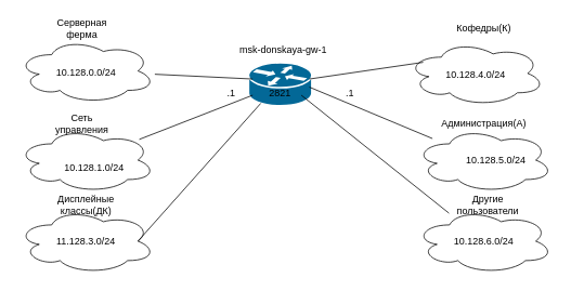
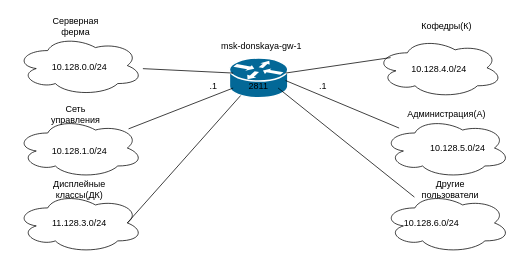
- <mxCell id="3" value="2821" style="text;html=1;strokeColor=none;fillColor=none;align=center;verticalAlign=middle;whiteSpace=wrap;rounded=0;" parent="1" vertex="1"><mxGeometry x="314" y="100" width="60" height="30" as="geometry" /></mxCell>
+ <mxCell id="3" value="2811" style="text;html=1;strokeColor=none;fillColor=none;align=center;verticalAlign=middle;whiteSpace=wrap;rounded=0;" parent="1" vertex="1"><mxGeometry x="314" y="100" width="60" height="30" as="geometry" /></mxCell>
- <mxCell id="12" value="10.128.1.0/24" style="text;html=1;strokeColor=none;fillColor=none;align=center;verticalAlign=middle;whiteSpace=wrap;rounded=0;" parent="1" vertex="1"><mxGeometry x="85" y="192" width="60" height="30" as="geometry" /></mxCell>
+ <mxCell id="12" value="10.128.1.0/24" style="text;html=1;strokeColor=none;fillColor=none;align=center;verticalAlign=middle;whiteSpace=wrap;rounded=0;" parent="1" vertex="1"><mxGeometry x="75" y="187" width="60" height="30" as="geometry" /></mxCell>
- <mxCell id="16" value="10.128.6.0/24" style="text;html=1;strokeColor=none;fillColor=none;align=center;verticalAlign=middle;whiteSpace=wrap;rounded=0;" parent="1" vertex="1"><mxGeometry x="565" y="282" width="60" height="30" as="geometry" /></mxCell>
+ <mxCell id="16" value="10.128.6.0/24" style="text;html=1;strokeColor=none;fillColor=none;align=center;verticalAlign=middle;whiteSpace=wrap;rounded=0;" parent="1" vertex="1"><mxGeometry x="545" y="282" width="60" height="30" as="geometry" /></mxCell>
